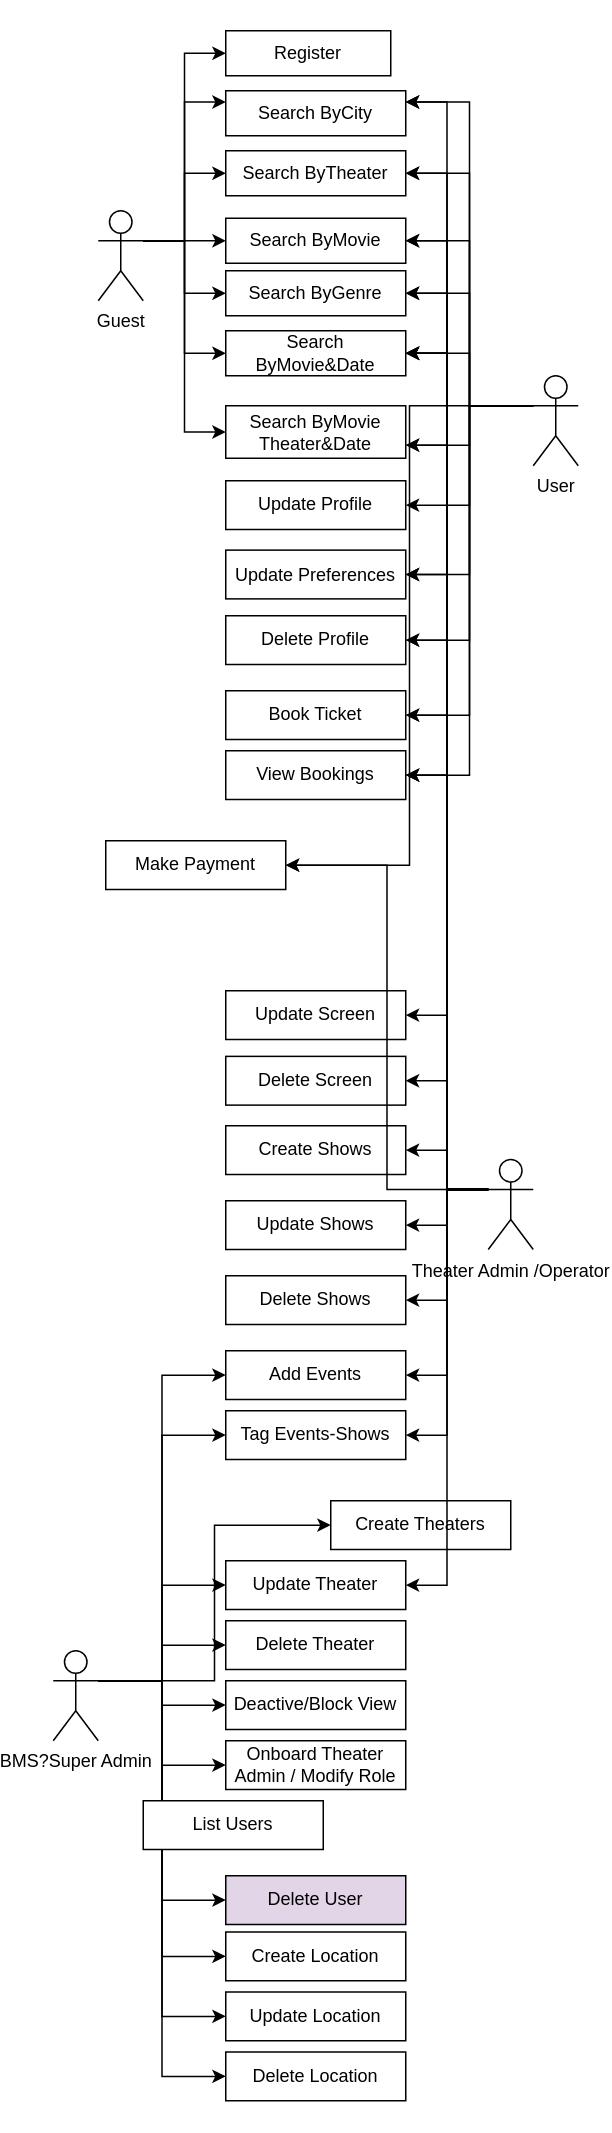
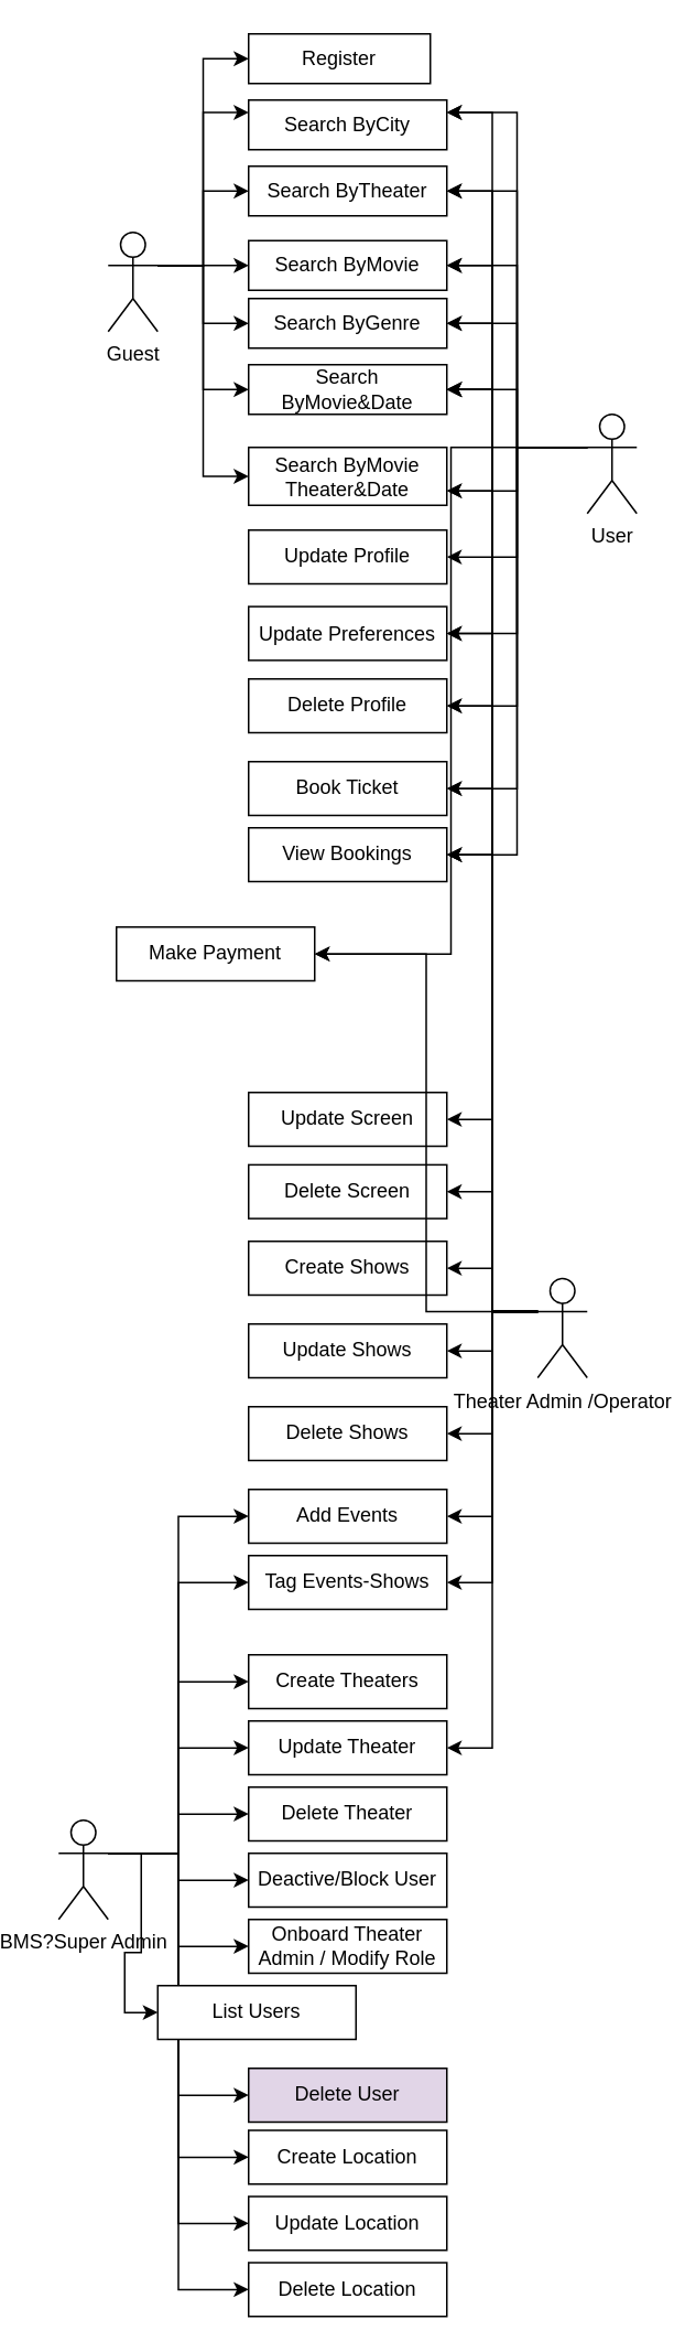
- <mxCell id="48" value="Create Theaters" style="rounded=0;whiteSpace=wrap;html=1;" parent="1" vertex="1"><mxGeometry x="205" y="1000" width="120" height="32.5" as="geometry" /></mxCell>
+ <mxCell id="48" value="Create Theaters" style="rounded=0;whiteSpace=wrap;html=1;" parent="1" vertex="1"><mxGeometry x="135" y="1000" width="120" height="32.5" as="geometry" /></mxCell>
- <mxCell id="61" value="Deactive/Block View" style="rounded=0;whiteSpace=wrap;html=1;" parent="1" vertex="1"><mxGeometry x="135" y="1120" width="120" height="32.5" as="geometry" /></mxCell>
+ <mxCell id="61" value="Deactive/Block User" style="rounded=0;whiteSpace=wrap;html=1;" parent="1" vertex="1"><mxGeometry x="135" y="1120" width="120" height="32.5" as="geometry" /></mxCell>
+ <mxCell id="88" style="edgeStyle=orthogonalEdgeStyle;rounded=0;orthogonalLoop=1;jettySize=auto;html=1;exitX=1;exitY=0.333;exitDx=0;exitDy=0;exitPerimeter=0;entryX=0;entryY=0.5;entryDx=0;entryDy=0;" edge="1" parent="1" source="47" target="87"><mxGeometry relative="1" as="geometry" /></mxCell>
